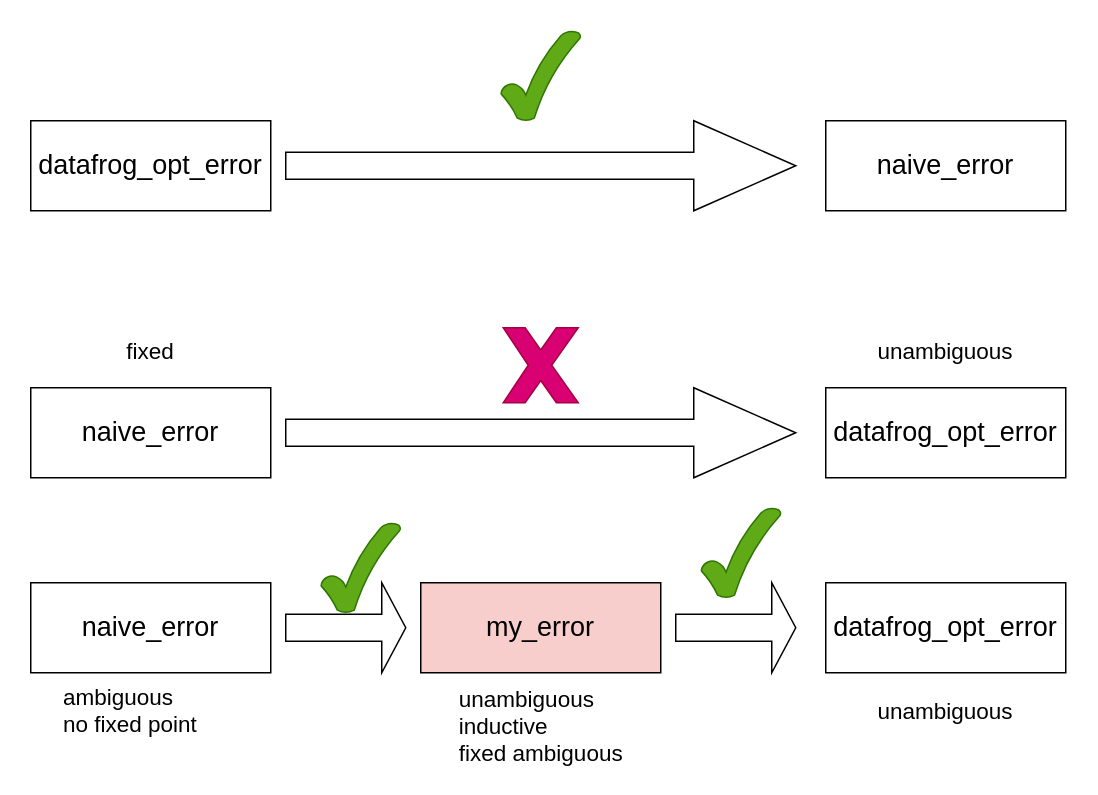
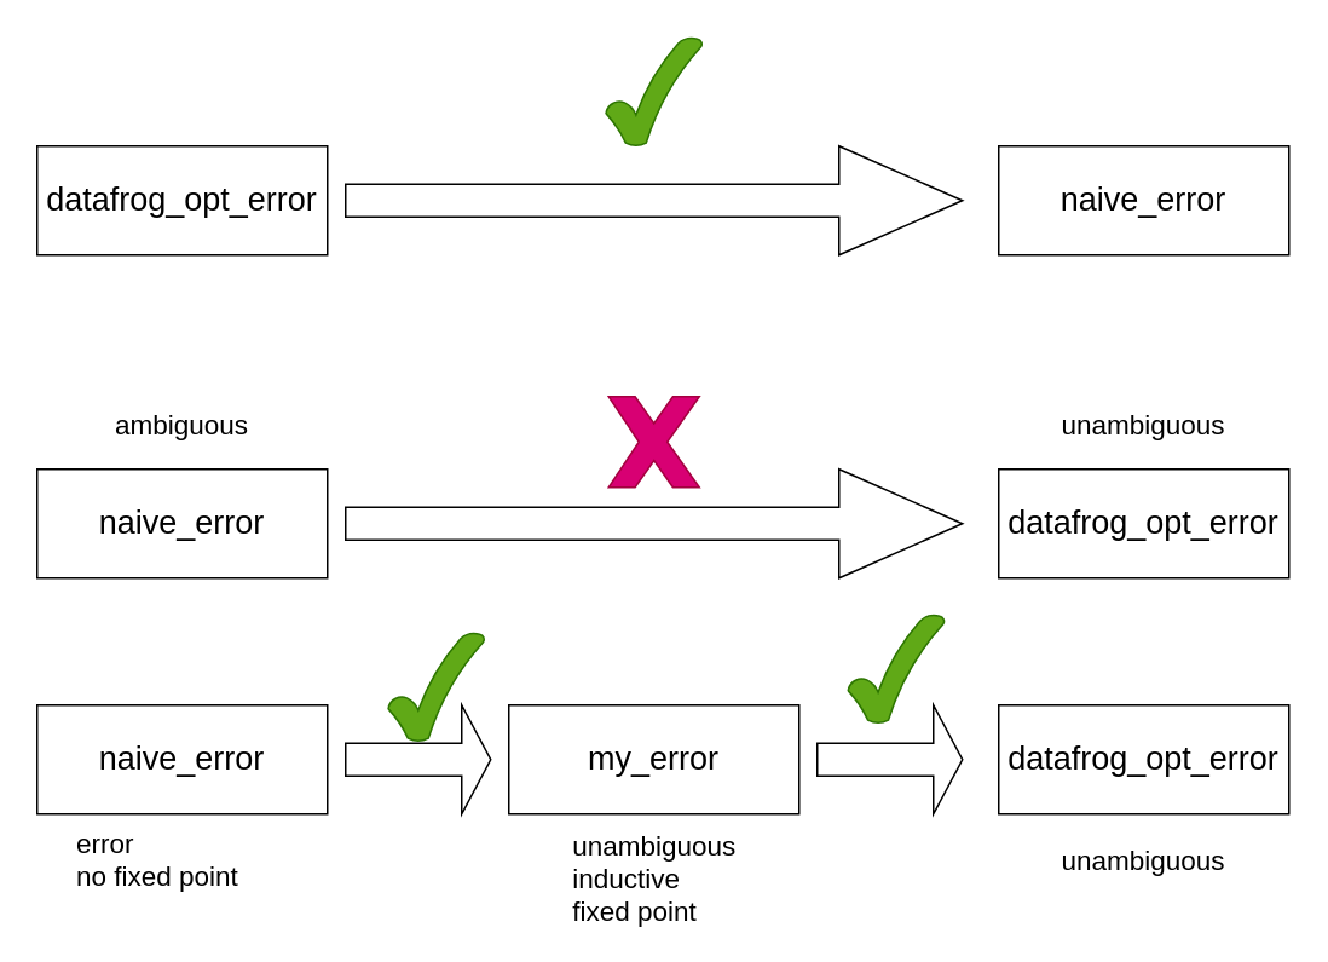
- <mxCell id="17" value="fixed" style="text;html=1;strokeColor=none;fillColor=none;align=center;verticalAlign=middle;whiteSpace=wrap;rounded=0;fontSize=15;" parent="1" vertex="1"><mxGeometry x="60" y="218" width="80" height="30" as="geometry" /></mxCell>
+ <mxCell id="17" value="ambiguous" style="text;html=1;strokeColor=none;fillColor=none;align=center;verticalAlign=middle;whiteSpace=wrap;rounded=0;fontSize=15;" parent="1" vertex="1"><mxGeometry x="60" y="218" width="80" height="30" as="geometry" /></mxCell>
- <mxCell id="9" value="my_error" style="rounded=0;whiteSpace=wrap;html=1;fontSize=18;fillColor=#f8cecc;" parent="1" vertex="1"><mxGeometry x="280" y="388" width="160" height="60" as="geometry" /></mxCell>
+ <mxCell id="9" value="my_error" style="rounded=0;whiteSpace=wrap;html=1;fontSize=18;" parent="1" vertex="1"><mxGeometry x="280" y="388" width="160" height="60" as="geometry" /></mxCell>
- <mxCell id="21" value="ambiguous&lt;br style=&quot;font-size: 15px;&quot;&gt;no fixed point" style="text;html=1;strokeColor=none;fillColor=none;align=left;verticalAlign=middle;whiteSpace=wrap;rounded=0;fontSize=15;" parent="1" vertex="1"><mxGeometry x="40" y="458" width="120" height="30" as="geometry" /></mxCell>
+ <mxCell id="21" value="error&lt;br style=&quot;font-size: 15px;&quot;&gt;no fixed point" style="text;html=1;strokeColor=none;fillColor=none;align=left;verticalAlign=middle;whiteSpace=wrap;rounded=0;fontSize=15;" parent="1" vertex="1"><mxGeometry x="40" y="458" width="120" height="30" as="geometry" /></mxCell>
- <mxCell id="20" value="&lt;div style=&quot;text-align: left; font-size: 15px;&quot;&gt;&lt;span style=&quot;font-size: 15px;&quot;&gt;unambiguous&lt;/span&gt;&lt;/div&gt;&lt;div style=&quot;text-align: left; font-size: 15px;&quot;&gt;&lt;span style=&quot;font-size: 15px;&quot;&gt;inductive&lt;/span&gt;&lt;/div&gt;&lt;div style=&quot;text-align: left; font-size: 15px;&quot;&gt;&lt;span style=&quot;font-size: 15px;&quot;&gt;fixed ambiguous&lt;/span&gt;&lt;/div&gt;" style="text;html=1;strokeColor=none;fillColor=none;align=center;verticalAlign=middle;whiteSpace=wrap;rounded=0;fontSize=15;" parent="1" vertex="1"><mxGeometry x="292.5" y="458" width="135" height="50" as="geometry" /></mxCell>
+ <mxCell id="20" value="&lt;div style=&quot;text-align: left; font-size: 15px;&quot;&gt;&lt;span style=&quot;font-size: 15px;&quot;&gt;unambiguous&lt;/span&gt;&lt;/div&gt;&lt;div style=&quot;text-align: left; font-size: 15px;&quot;&gt;&lt;span style=&quot;font-size: 15px;&quot;&gt;inductive&lt;/span&gt;&lt;/div&gt;&lt;div style=&quot;text-align: left; font-size: 15px;&quot;&gt;&lt;span style=&quot;font-size: 15px;&quot;&gt;fixed point&lt;/span&gt;&lt;/div&gt;" style="text;html=1;strokeColor=none;fillColor=none;align=center;verticalAlign=middle;whiteSpace=wrap;rounded=0;fontSize=15;" parent="1" vertex="1"><mxGeometry x="292.5" y="458" width="135" height="50" as="geometry" /></mxCell>
